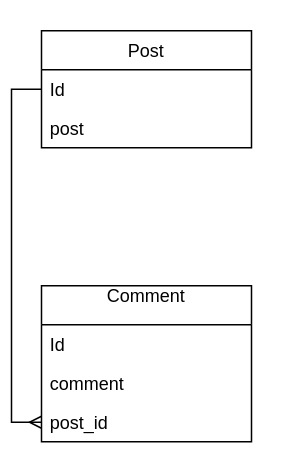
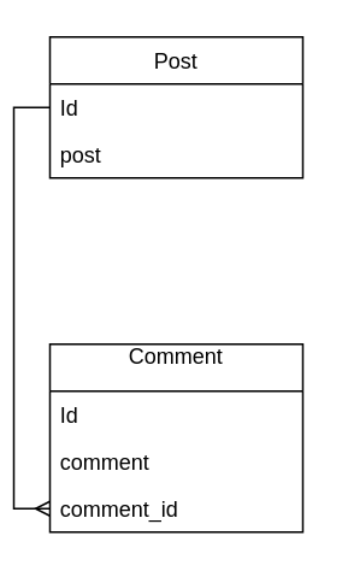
- <mxCell id="8" value="post_id&#10;" style="text;strokeColor=none;fillColor=none;align=left;verticalAlign=top;spacingLeft=4;spacingRight=4;overflow=hidden;rotatable=0;points=[[0,0.5],[1,0.5]];portConstraint=eastwest;" vertex="1" parent="5"><mxGeometry y="78" width="140" height="26" as="geometry" /></mxCell>
+ <mxCell id="8" value="comment_id&#10;" style="text;strokeColor=none;fillColor=none;align=left;verticalAlign=top;spacingLeft=4;spacingRight=4;overflow=hidden;rotatable=0;points=[[0,0.5],[1,0.5]];portConstraint=eastwest;" vertex="1" parent="5"><mxGeometry y="78" width="140" height="26" as="geometry" /></mxCell>
